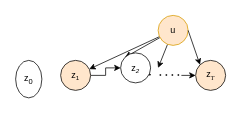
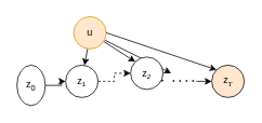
- <mxCell id="7" value="&lt;font face=&quot;Helvetica&quot;&gt;u&lt;/font&gt;" style="ellipse;whiteSpace=wrap;html=1;aspect=fixed;fillColor=#ffe6cc;strokeColor=#d79b00;fontFamily=Times New Roman;" parent="1" vertex="1"><mxGeometry x="210" y="20" width="40" height="40" as="geometry" /></mxCell>
+ <mxCell id="7" value="&lt;font face=&quot;Helvetica&quot;&gt;u&lt;/font&gt;" style="ellipse;whiteSpace=wrap;html=1;aspect=fixed;fillColor=#ffe6cc;strokeColor=#d79b00;fontFamily=Times New Roman;" parent="1" vertex="1"><mxGeometry x="90" y="20" width="40" height="40" as="geometry" /></mxCell>
- <mxCell id="2" value="" style="edgeStyle=orthogonalEdgeStyle;rounded=0;orthogonalLoop=1;jettySize=auto;html=1;fontFamily=Helvetica;endArrow=classic;endFill=1;strokeColor=default;" parent="1" source="3" target="11" edge="1"><mxGeometry relative="1" as="geometry" /></mxCell>
+ <mxCell id="2" value="" style="edgeStyle=orthogonalEdgeStyle;rounded=0;orthogonalLoop=1;jettySize=auto;html=1;fontFamily=Helvetica;endArrow=classic;endFill=1;strokeColor=default;dashed=1;" parent="1" source="3" target="11" edge="1"><mxGeometry relative="1" as="geometry" /></mxCell>
- <mxCell id="3" value="&lt;font style=&quot;&quot; face=&quot;Helvetica&quot;&gt;z&lt;span style=&quot;font-size: 10px;&quot;&gt;&lt;sub style=&quot;&quot;&gt;1&lt;/sub&gt;&lt;/span&gt;&lt;/font&gt;" style="ellipse;whiteSpace=wrap;html=1;aspect=fixed;fontFamily=Times New Roman;fillColor=#ffe6cc;" parent="1" vertex="1"><mxGeometry x="80" y="80" width="40" height="40" as="geometry" /></mxCell>
+ <mxCell id="3" value="&lt;font style=&quot;&quot; face=&quot;Helvetica&quot;&gt;z&lt;span style=&quot;font-size: 10px;&quot;&gt;&lt;sub style=&quot;&quot;&gt;1&lt;/sub&gt;&lt;/span&gt;&lt;/font&gt;" style="ellipse;whiteSpace=wrap;html=1;aspect=fixed;fontFamily=Times New Roman;" parent="1" vertex="1"><mxGeometry x="80" y="80" width="40" height="40" as="geometry" /></mxCell>
+ <mxCell id="8" value="" style="edgeStyle=orthogonalEdgeStyle;rounded=0;orthogonalLoop=1;jettySize=auto;html=1;fontFamily=Helvetica;endArrow=classic;endFill=1;strokeColor=default;" parent="1" source="9" target="3" edge="1"><mxGeometry relative="1" as="geometry" /></mxCell>
